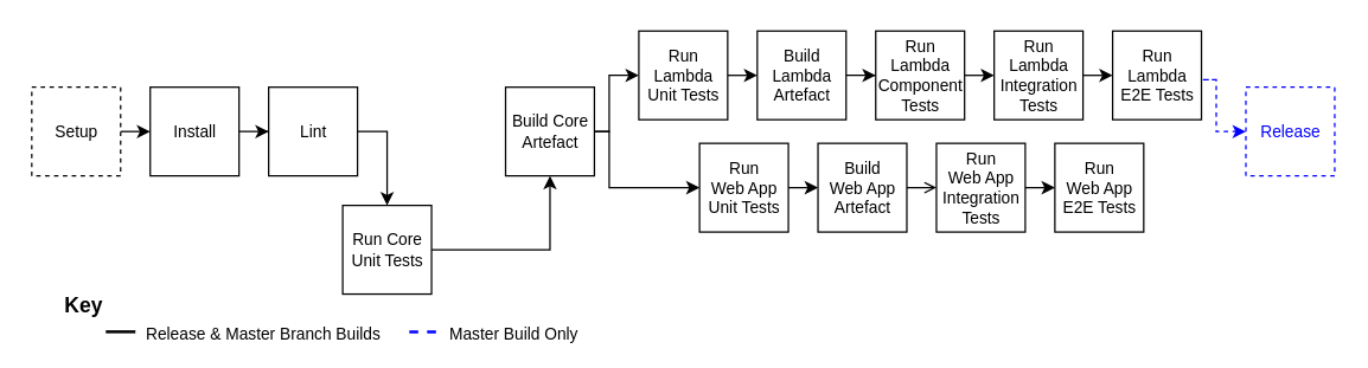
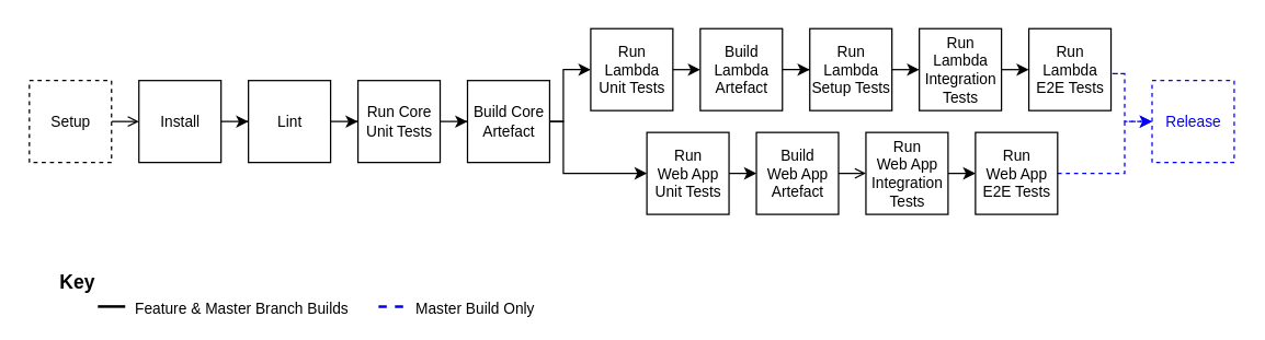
- <mxCell id="26" value="&lt;font style=&quot;font-size: 11px&quot;&gt;Run &lt;br style=&quot;font-size: 11px;&quot;&gt;Lambda Component Tests&lt;/font&gt;" style="rounded=0;whiteSpace=wrap;html=1;fontSize=11;" parent="1" vertex="1"><mxGeometry x="590.5" y="20.5" width="60" height="60" as="geometry" /></mxCell>
+ <mxCell id="26" value="&lt;font style=&quot;font-size: 11px&quot;&gt;Run &lt;br style=&quot;font-size: 11px;&quot;&gt;Lambda Setup Tests&lt;/font&gt;" style="rounded=0;whiteSpace=wrap;html=1;fontSize=11;" parent="1" vertex="1"><mxGeometry x="590.5" y="20.5" width="60" height="60" as="geometry" /></mxCell>
- <mxCell id="2" style="edgeStyle=orthogonalEdgeStyle;rounded=0;orthogonalLoop=1;jettySize=auto;html=1;exitX=1;exitY=0.5;exitDx=0;exitDy=0;entryX=0;entryY=0.5;entryDx=0;entryDy=0;fontSize=11;" parent="1" source="3" target="5" edge="1"><mxGeometry relative="1" as="geometry" /></mxCell>
+ <mxCell id="2" style="edgeStyle=orthogonalEdgeStyle;rounded=0;orthogonalLoop=1;jettySize=auto;html=1;exitX=1;exitY=0.5;exitDx=0;exitDy=0;entryX=0;entryY=0.5;entryDx=0;entryDy=0;fontSize=11;endArrow=open;" parent="1" source="3" target="5" edge="1"><mxGeometry relative="1" as="geometry" /></mxCell>
+ <mxCell id="23" style="edgeStyle=orthogonalEdgeStyle;rounded=0;orthogonalLoop=1;jettySize=auto;html=1;exitX=1;exitY=0.5;exitDx=0;exitDy=0;entryX=0;entryY=0.5;entryDx=0;entryDy=0;fontSize=11;strokeColor=#0000FF;dashed=1;" parent="1" source="24" target="31" edge="1"><mxGeometry relative="1" as="geometry"><Array as="points"><mxPoint x="820.5" y="126.5" /><mxPoint x="820.5" y="88.5" /></Array></mxGeometry></mxCell>
- <mxCell id="9" value="Run Core Unit Tests" style="rounded=0;whiteSpace=wrap;html=1;fontSize=11;" parent="1" vertex="1"><mxGeometry x="230.5" y="138.5" width="60" height="60" as="geometry" /></mxCell>
+ <mxCell id="9" value="Run Core Unit Tests" style="rounded=0;whiteSpace=wrap;html=1;fontSize=11;" parent="1" vertex="1"><mxGeometry x="260.5" y="58.5" width="60" height="60" as="geometry" /></mxCell>
- <mxCell id="35" value="Release &amp;amp; Master Branch Builds" style="text;html=1;resizable=0;points=[];autosize=1;align=left;verticalAlign=top;spacingTop=-4;fontSize=11;fontColor=#000000;" parent="1" vertex="1"><mxGeometry x="95.5" y="217" width="170" height="10" as="geometry" /></mxCell>
+ <mxCell id="35" value="Feature &amp;amp; Master Branch Builds" style="text;html=1;resizable=0;points=[];autosize=1;align=left;verticalAlign=top;spacingTop=-4;fontSize=11;fontColor=#000000;" parent="1" vertex="1"><mxGeometry x="95.5" y="217" width="170" height="10" as="geometry" /></mxCell>
